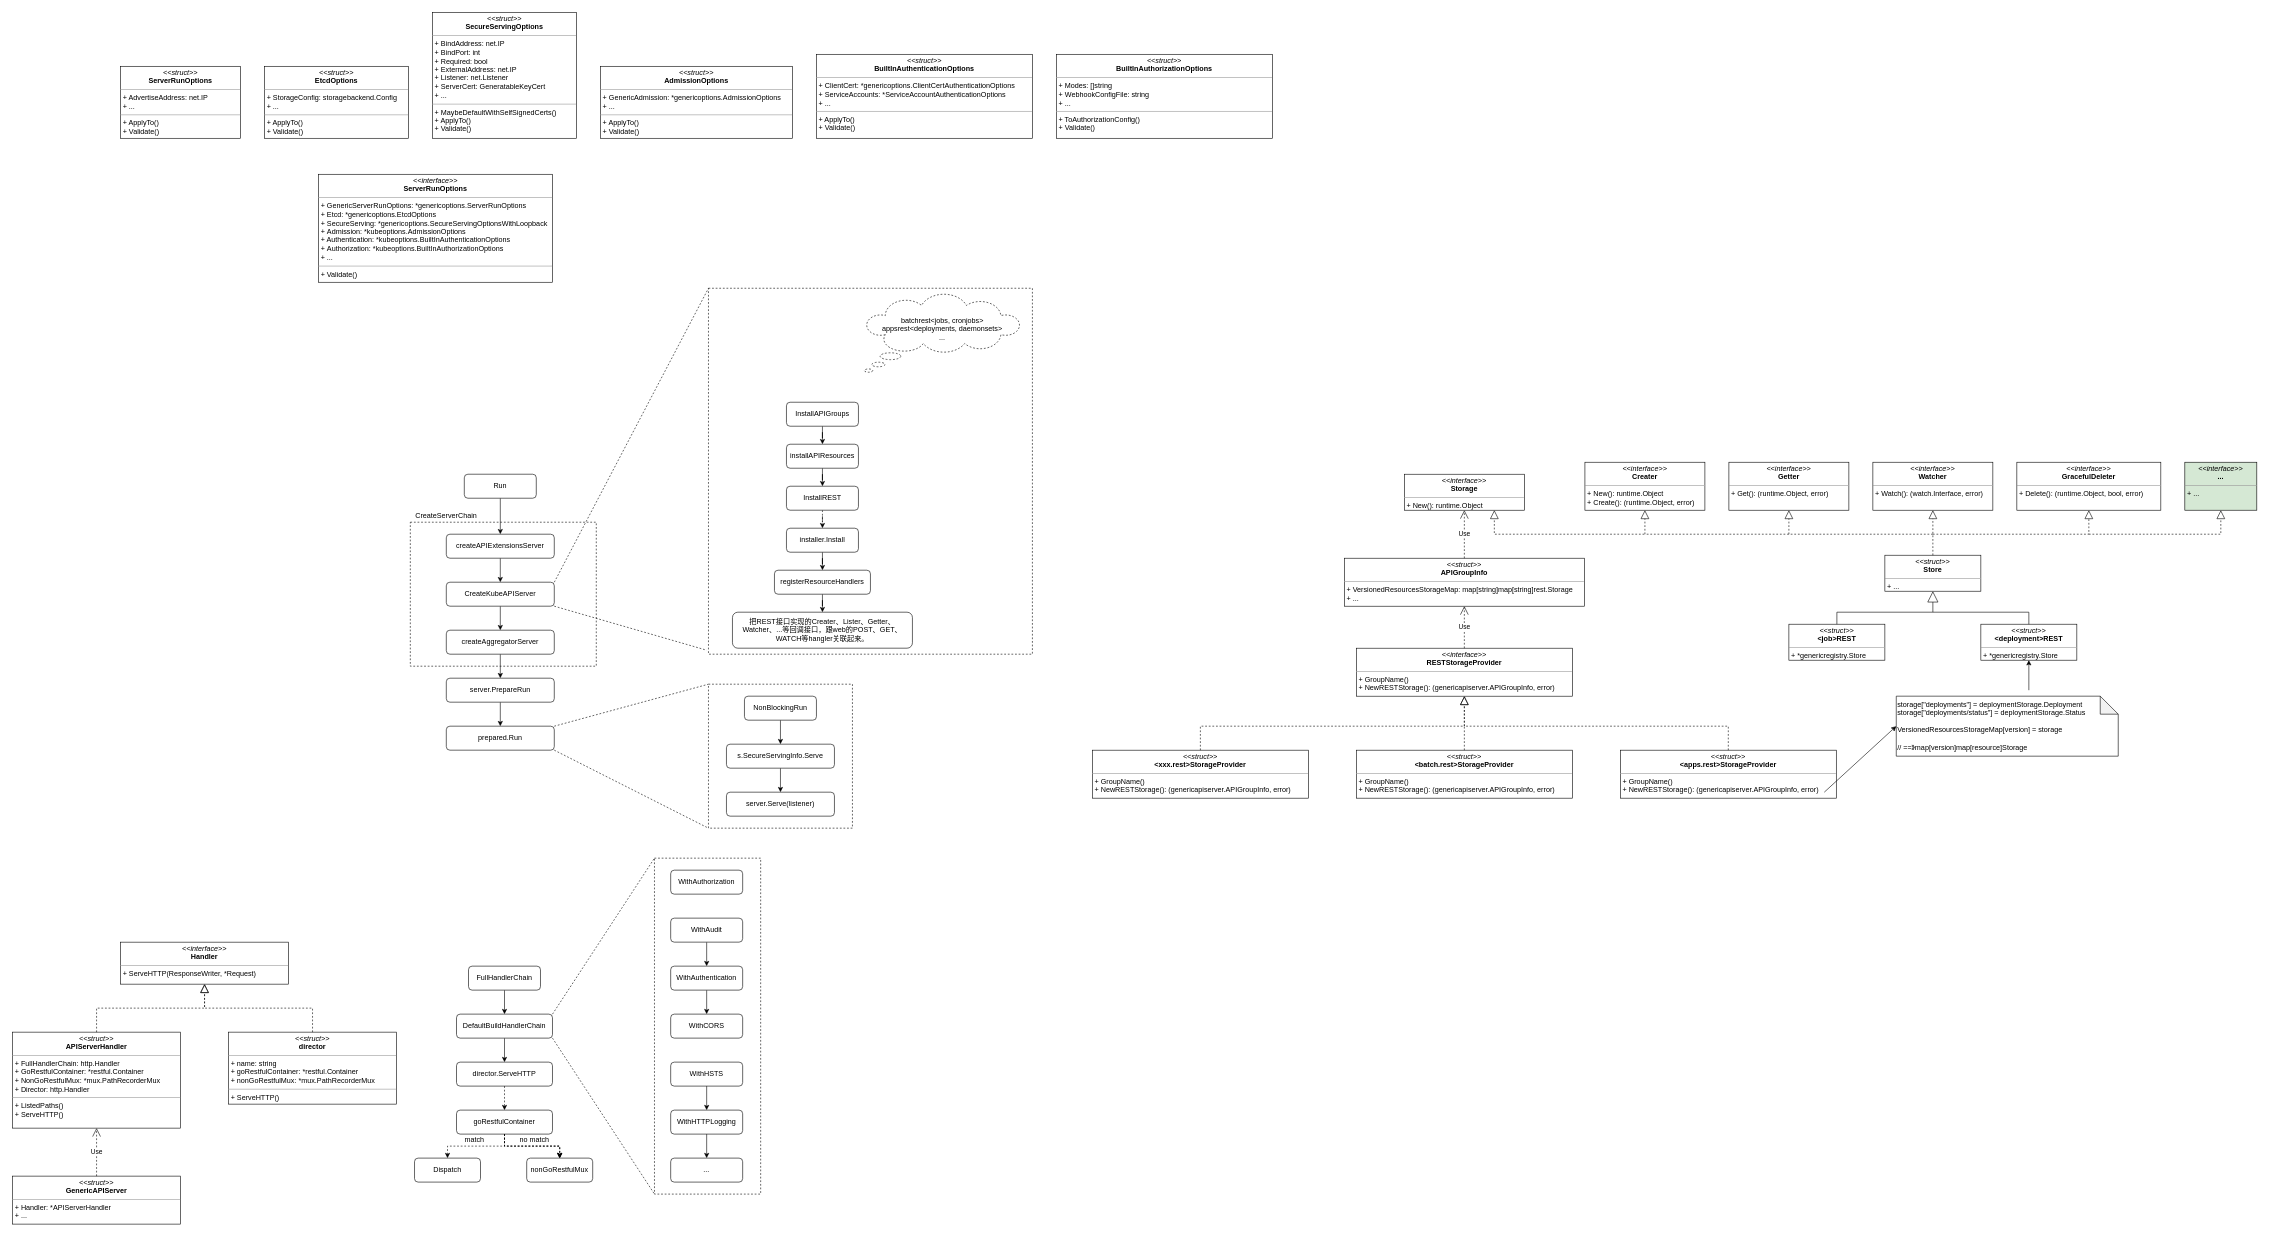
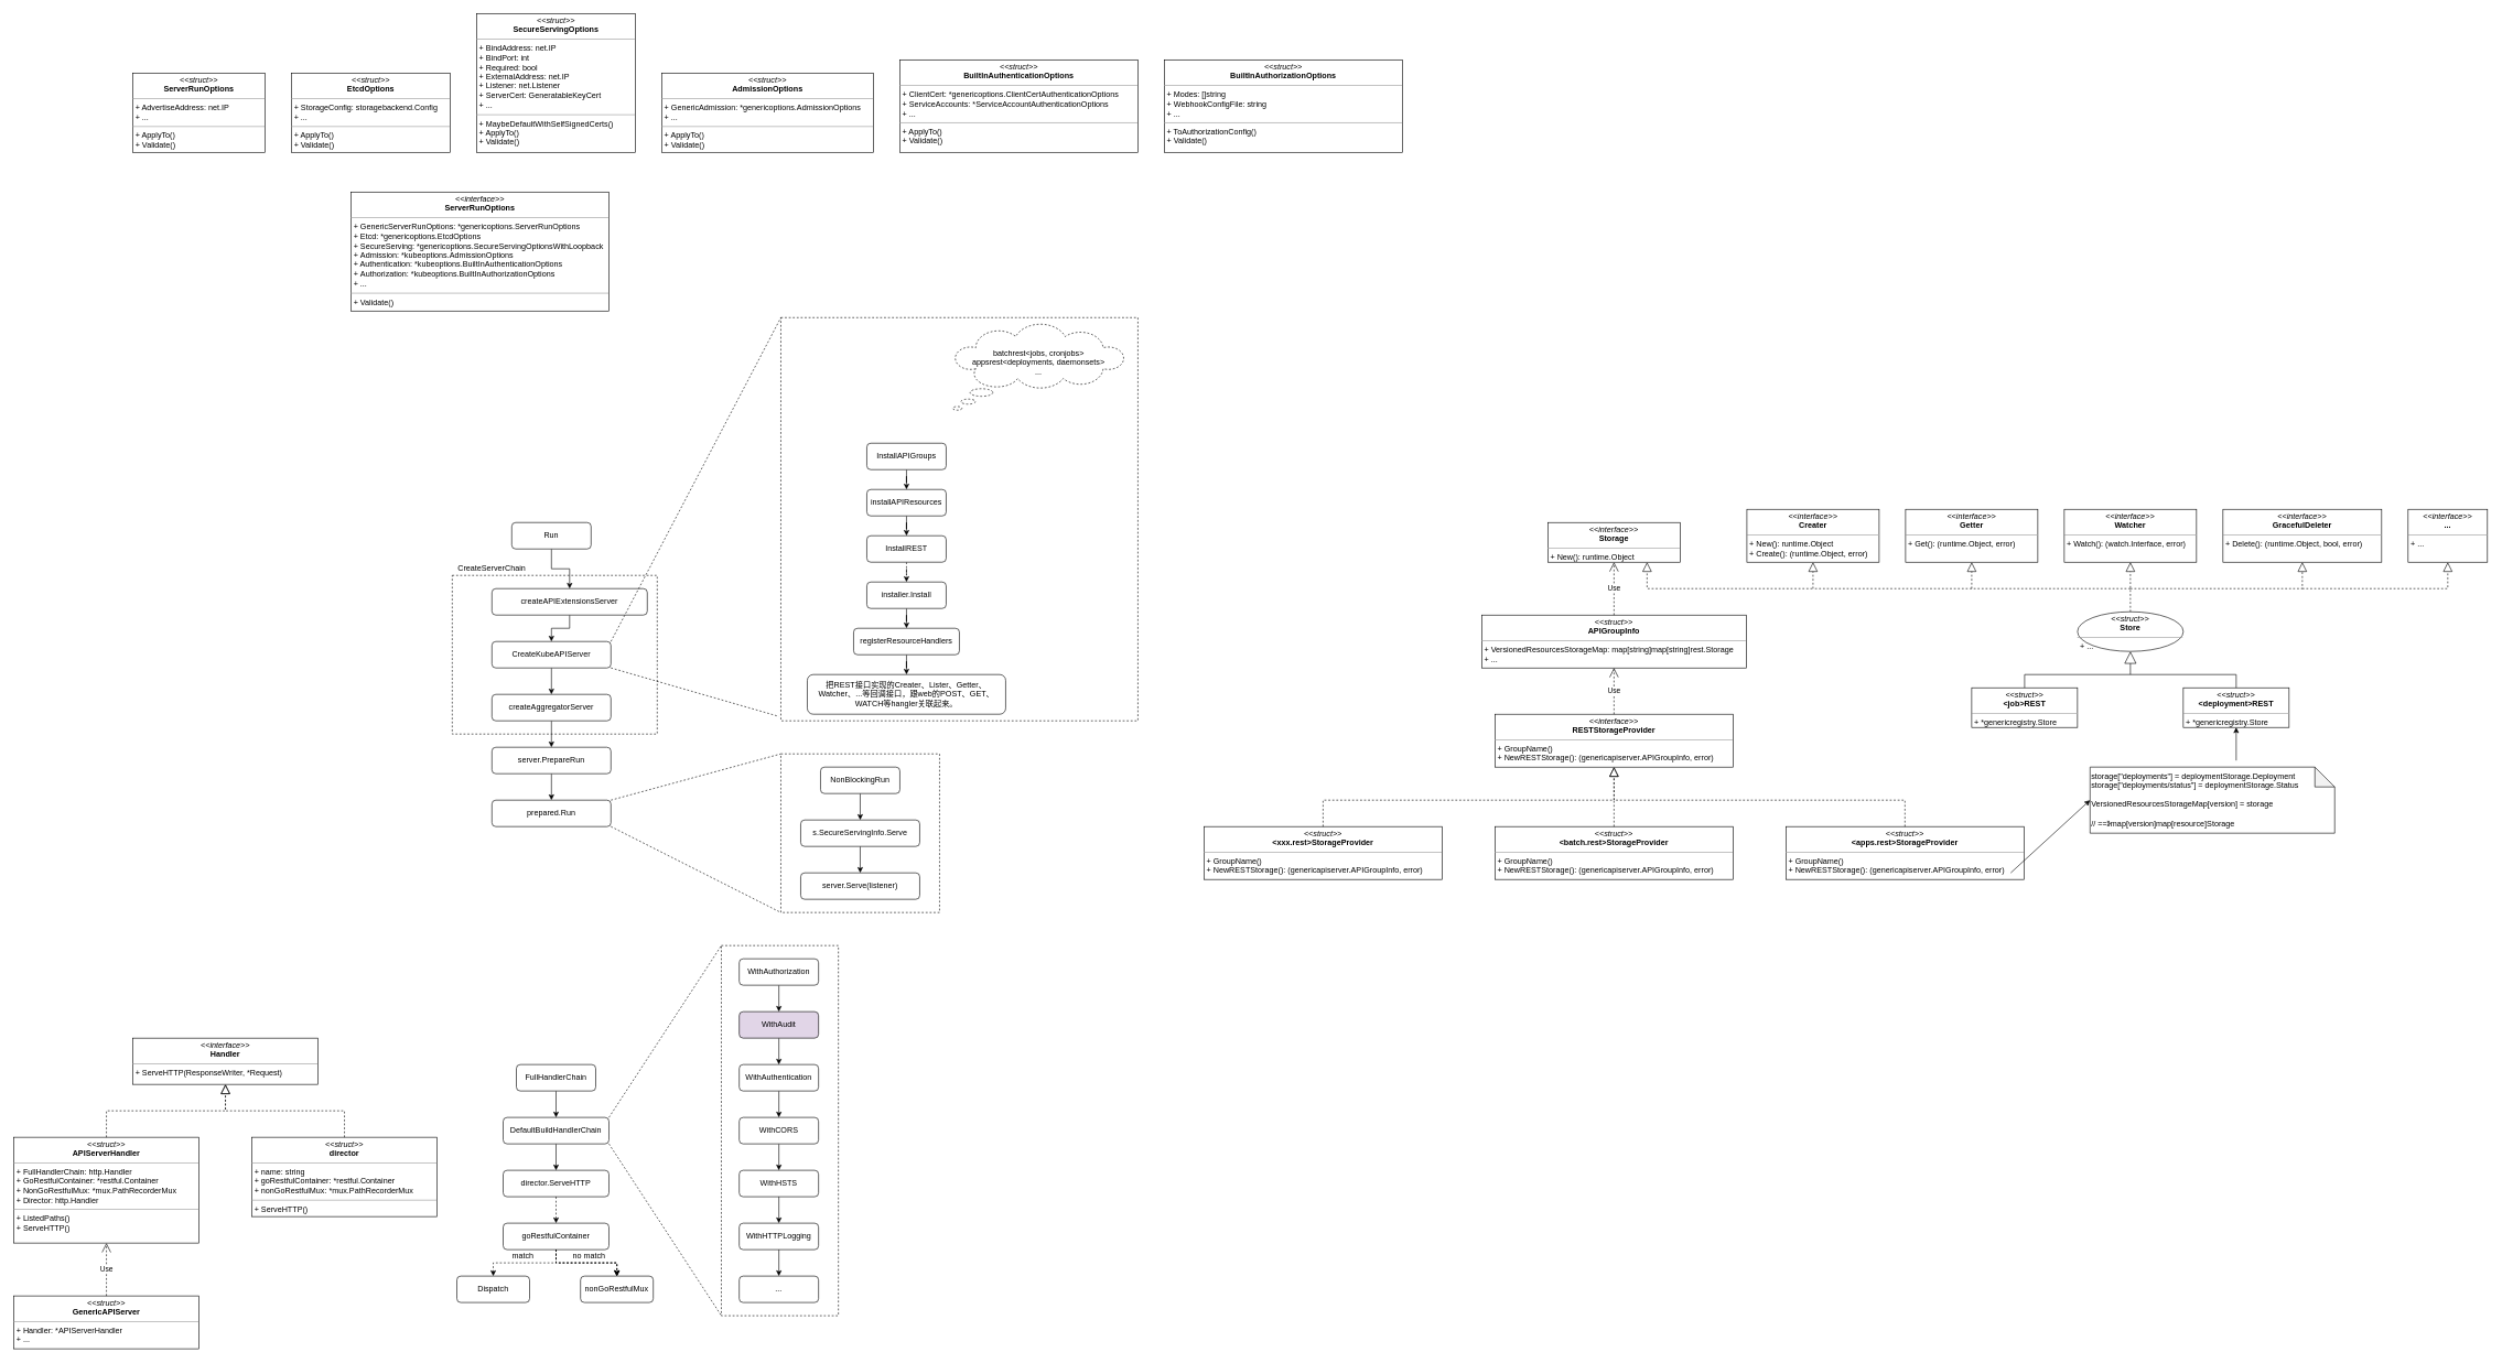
- <mxCell id="96" value="&lt;p style=&quot;margin: 0px ; margin-top: 4px ; text-align: center&quot;&gt;&lt;i&gt;&amp;lt;&amp;lt;interface&amp;gt;&amp;gt;&lt;/i&gt;&lt;br&gt;&lt;b&gt;...&lt;/b&gt;&lt;/p&gt;&lt;hr size=&quot;1&quot;&gt;&lt;p style=&quot;margin: 0px ; margin-left: 4px&quot;&gt;+ ...&lt;/p&gt;" style="verticalAlign=top;align=left;overflow=fill;fontSize=12;fontFamily=Helvetica;html=1;fillColor=#d5e8d4;" parent="1" vertex="1"><mxGeometry x="3641" y="770" width="120" height="80" as="geometry" /></mxCell>
+ <mxCell id="96" value="&lt;p style=&quot;margin: 0px ; margin-top: 4px ; text-align: center&quot;&gt;&lt;i&gt;&amp;lt;&amp;lt;interface&amp;gt;&amp;gt;&lt;/i&gt;&lt;br&gt;&lt;b&gt;...&lt;/b&gt;&lt;/p&gt;&lt;hr size=&quot;1&quot;&gt;&lt;p style=&quot;margin: 0px ; margin-left: 4px&quot;&gt;+ ...&lt;/p&gt;" style="verticalAlign=top;align=left;overflow=fill;fontSize=12;fontFamily=Helvetica;html=1;" parent="1" vertex="1"><mxGeometry x="3641" y="770" width="120" height="80" as="geometry" /></mxCell>
- <mxCell id="16" value="createAPIExtensionsServer" style="rounded=1;whiteSpace=wrap;html=1;" parent="1" vertex="1"><mxGeometry x="743" y="890" width="180" height="40" as="geometry" /></mxCell>
+ <mxCell id="16" value="createAPIExtensionsServer" style="rounded=1;whiteSpace=wrap;html=1;" parent="1" vertex="1"><mxGeometry x="743" y="890" width="235" height="40" as="geometry" /></mxCell>
- <mxCell id="97" value="&lt;p style=&quot;margin: 0px ; margin-top: 4px ; text-align: center&quot;&gt;&lt;i&gt;&amp;lt;&amp;lt;struct&amp;gt;&amp;gt;&lt;/i&gt;&lt;br&gt;&lt;b&gt;Store&lt;/b&gt;&lt;br&gt;&lt;/p&gt;&lt;hr size=&quot;1&quot;&gt;&lt;p style=&quot;margin: 0px ; margin-left: 4px&quot;&gt;+ ...&lt;/p&gt;&lt;p style=&quot;margin: 0px ; margin-left: 4px&quot;&gt;&lt;br&gt;&lt;/p&gt;" style="verticalAlign=top;align=left;overflow=fill;fontSize=12;fontFamily=Helvetica;html=1;" parent="1" vertex="1"><mxGeometry x="3141" y="925" width="160" height="60" as="geometry" /></mxCell>
+ <mxCell id="97" value="&lt;p style=&quot;margin: 0px ; margin-top: 4px ; text-align: center&quot;&gt;&lt;i&gt;&amp;lt;&amp;lt;struct&amp;gt;&amp;gt;&lt;/i&gt;&lt;br&gt;&lt;b&gt;Store&lt;/b&gt;&lt;br&gt;&lt;/p&gt;&lt;hr size=&quot;1&quot;&gt;&lt;p style=&quot;margin: 0px ; margin-left: 4px&quot;&gt;+ ...&lt;/p&gt;&lt;p style=&quot;margin: 0px ; margin-left: 4px&quot;&gt;&lt;br&gt;&lt;/p&gt;" style="ellipse;verticalAlign=top;align=left;overflow=fill;fontSize=12;fontFamily=Helvetica;html=1;" parent="1" vertex="1"><mxGeometry x="3141" y="925" width="160" height="60" as="geometry" /></mxCell>
+ <mxCell id="54" value="" style="edgeStyle=orthogonalEdgeStyle;rounded=0;orthogonalLoop=1;jettySize=auto;html=1;" parent="1" source="55" target="57" edge="1"><mxGeometry relative="1" as="geometry" /></mxCell>
- <mxCell id="57" value="WithAudit" style="rounded=1;whiteSpace=wrap;html=1;" parent="1" vertex="1"><mxGeometry x="1117" y="1530" width="120" height="40" as="geometry" /></mxCell>
+ <mxCell id="57" value="WithAudit" style="rounded=1;whiteSpace=wrap;html=1;fillColor=#e1d5e7;" parent="1" vertex="1"><mxGeometry x="1117" y="1530" width="120" height="40" as="geometry" /></mxCell>
+ <mxCell id="60" value="" style="edgeStyle=orthogonalEdgeStyle;rounded=0;orthogonalLoop=1;jettySize=auto;html=1;" parent="1" source="61" target="63" edge="1"><mxGeometry relative="1" as="geometry" /></mxCell>
